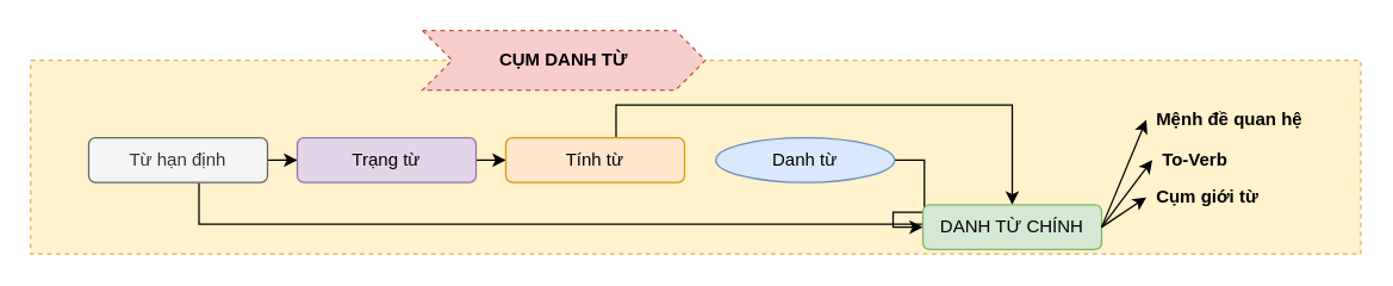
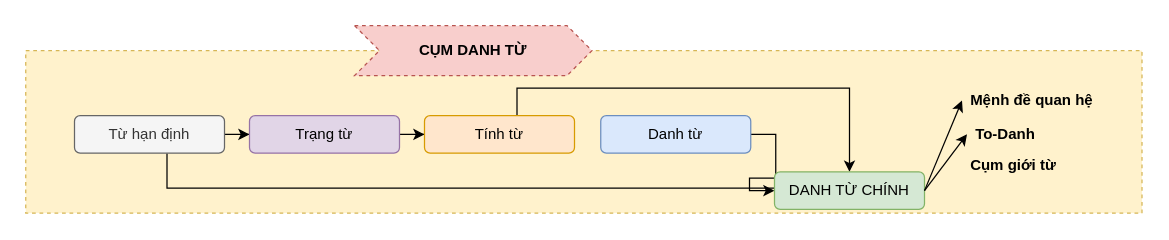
- <mxCell id="12" value="Danh từ" style="ellipse;whiteSpace=wrap;html=1;fillColor=#dae8fc;align=center;strokeColor=#6c8ebf;" parent="1" vertex="1"><mxGeometry x="480" y="92" width="120" height="30" as="geometry" /></mxCell>
+ <mxCell id="12" value="Danh từ" style="rounded=1;whiteSpace=wrap;html=1;fillColor=#dae8fc;align=center;strokeColor=#6c8ebf;" parent="1" vertex="1"><mxGeometry x="480" y="92" width="120" height="30" as="geometry" /></mxCell>
- <mxCell id="15" value="To-Verb" style="text;html=1;strokeColor=none;fillColor=none;align=left;verticalAlign=middle;whiteSpace=wrap;rounded=0;fontStyle=1;spacingLeft=5;" parent="1" vertex="1"><mxGeometry x="773" y="97" width="103" height="20" as="geometry" /></mxCell>
+ <mxCell id="15" value="To-Danh" style="text;html=1;strokeColor=none;fillColor=none;align=left;verticalAlign=middle;whiteSpace=wrap;rounded=0;fontStyle=1;spacingLeft=5;" parent="1" vertex="1"><mxGeometry x="773" y="97" width="103" height="20" as="geometry" /></mxCell>
- <mxCell id="19" value="" style="endArrow=classic;html=1;exitX=1;exitY=0.5;exitDx=0;exitDy=0;entryX=0;entryY=0.5;entryDx=0;entryDy=0;" parent="1" source="13" target="16" edge="1"><mxGeometry width="50" height="50" relative="1" as="geometry"><mxPoint x="693" y="10" as="sourcePoint" /><mxPoint x="743" y="-40" as="targetPoint" /></mxGeometry></mxCell>
